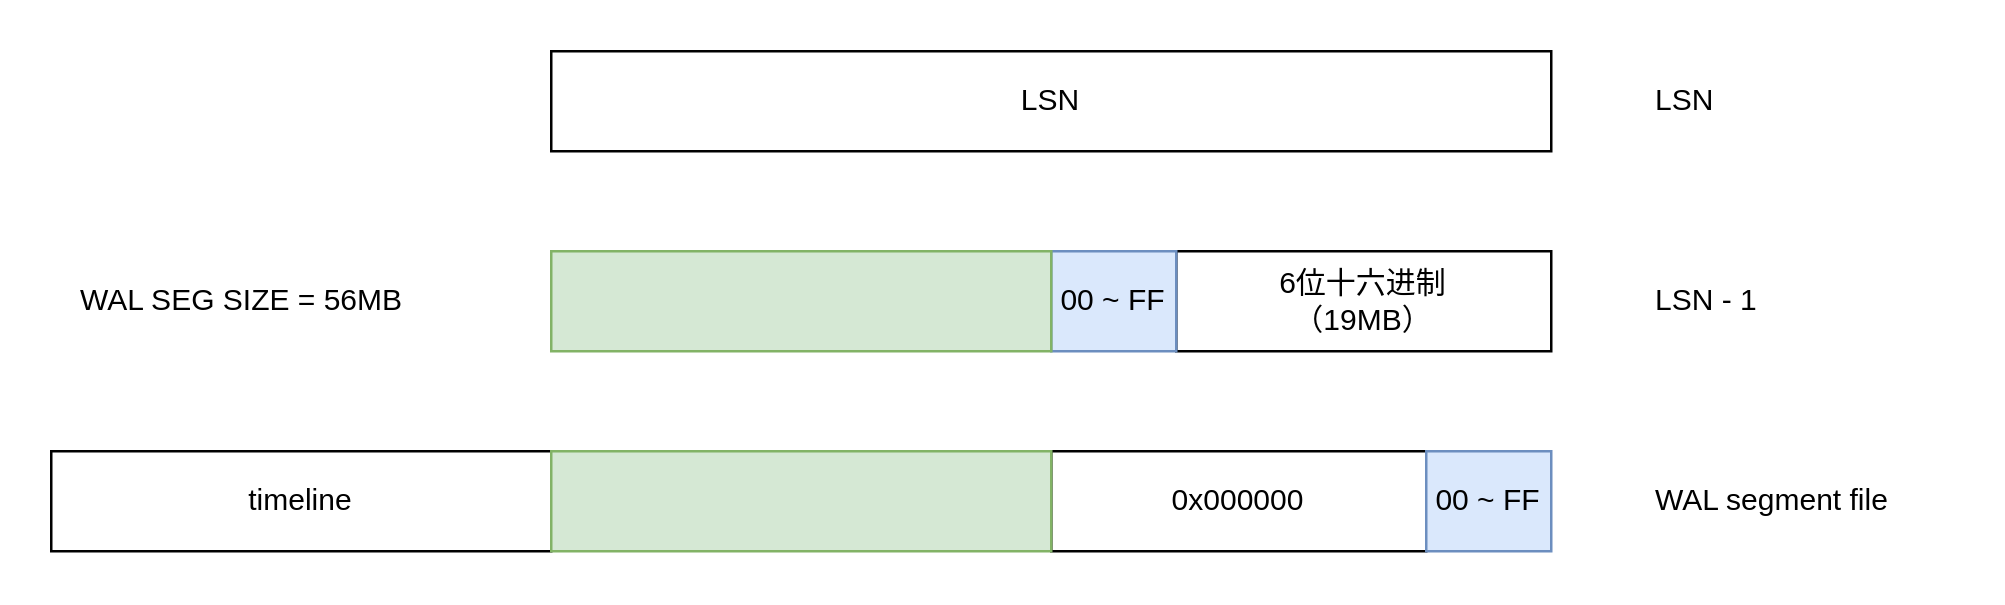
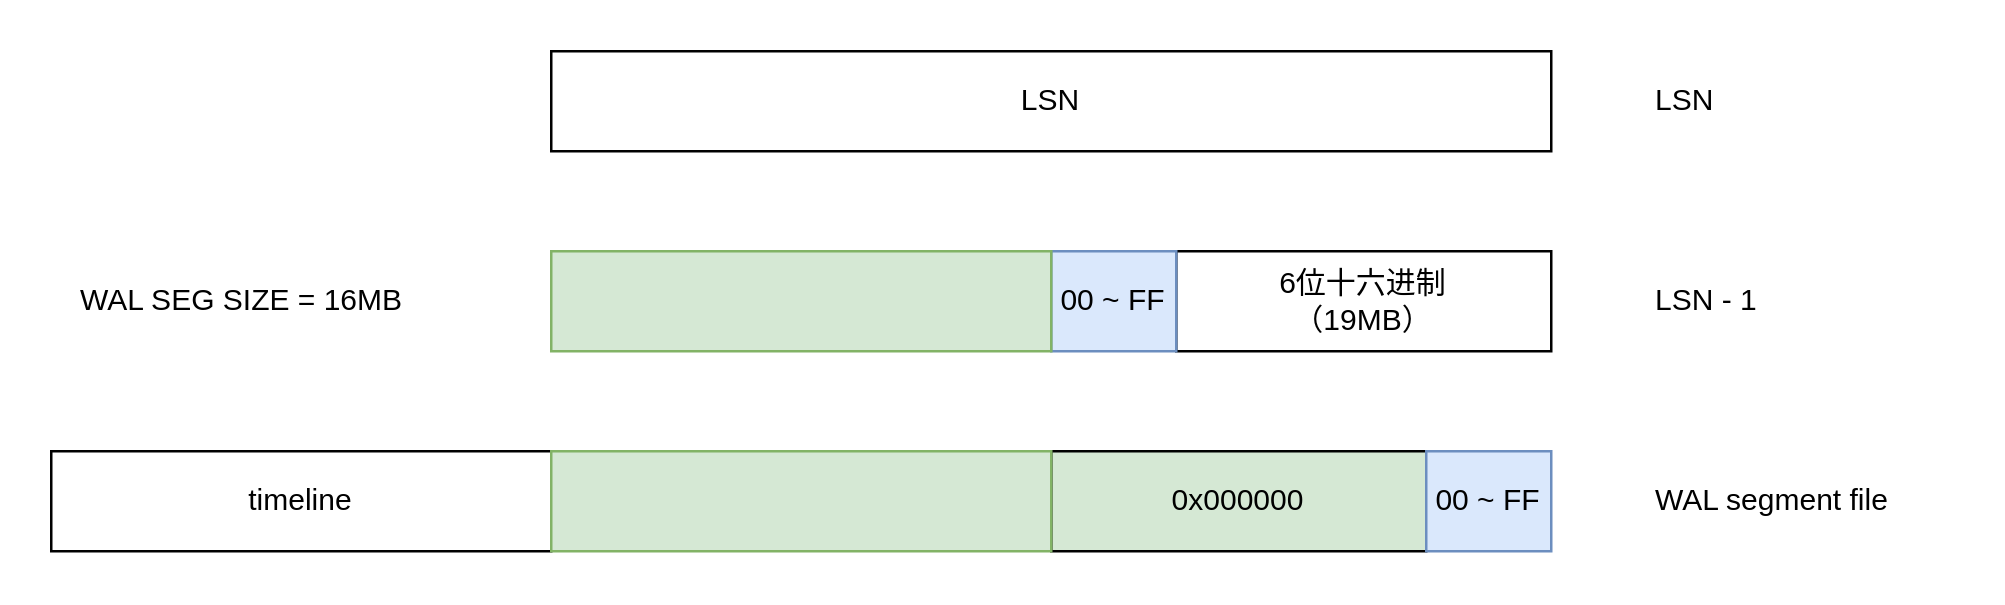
- <mxCell id="12" value="WAL SEG SIZE = 56MB" style="text;html=1;strokeColor=none;fillColor=none;align=left;verticalAlign=middle;whiteSpace=wrap;rounded=0;" vertex="1" parent="1"><mxGeometry x="30" y="110" width="140" height="20" as="geometry" /></mxCell>
+ <mxCell id="12" value="WAL SEG SIZE = 16MB" style="text;html=1;strokeColor=none;fillColor=none;align=left;verticalAlign=middle;whiteSpace=wrap;rounded=0;" vertex="1" parent="1"><mxGeometry x="30" y="110" width="140" height="20" as="geometry" /></mxCell>
- <mxCell id="3" value="0x000000" style="rounded=0;whiteSpace=wrap;html=1;" vertex="1" parent="1"><mxGeometry x="420" y="180" width="150" height="40" as="geometry" /></mxCell>
+ <mxCell id="3" value="0x000000" style="rounded=0;whiteSpace=wrap;html=1;fillColor=#d5e8d4;" vertex="1" parent="1"><mxGeometry x="420" y="180" width="150" height="40" as="geometry" /></mxCell>
